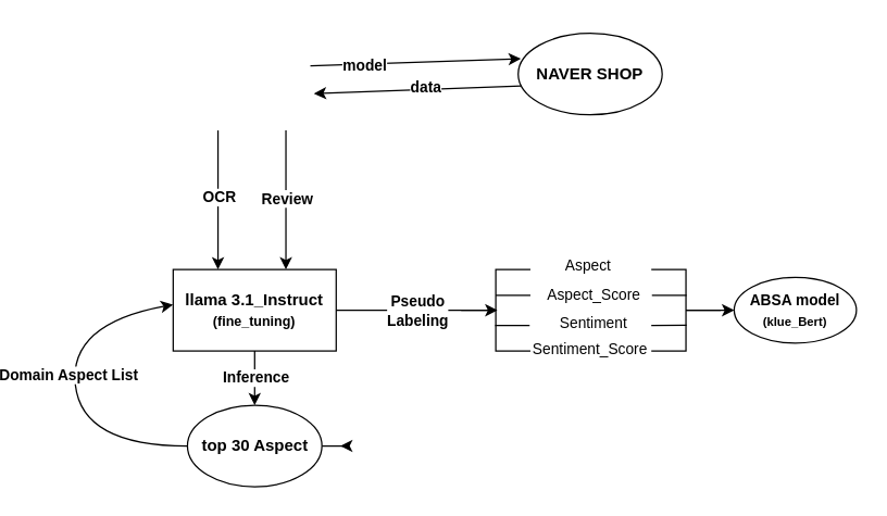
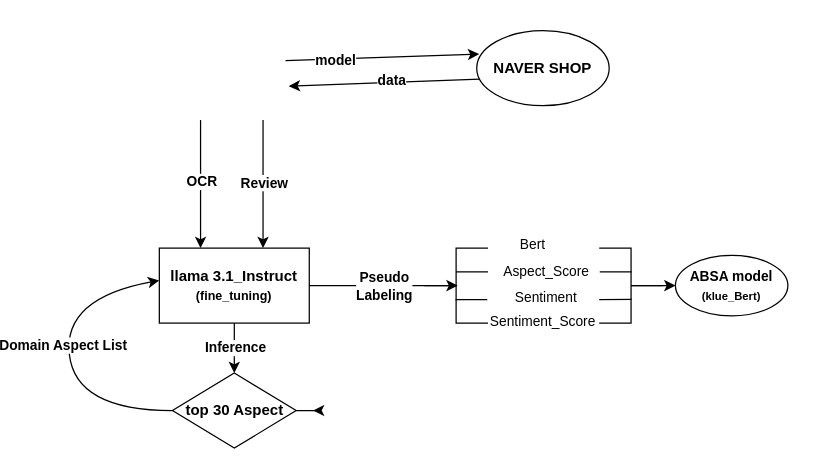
- <mxCell id="21" value="Aspect" style="text;html=1;align=left;verticalAlign=middle;whiteSpace=wrap;rounded=0;fontSize=11;" vertex="1" parent="1"><mxGeometry x="384" y="179.5" width="60" height="30" as="geometry" /></mxCell>
+ <mxCell id="21" value="Bert" style="text;html=1;align=left;verticalAlign=middle;whiteSpace=wrap;rounded=0;fontSize=11;" vertex="1" parent="1"><mxGeometry x="384" y="179.5" width="60" height="30" as="geometry" /></mxCell>
- <mxCell id="14" value="top 30 Aspect" style="ellipse;whiteSpace=wrap;html=1;fontStyle=1;" vertex="1" parent="1"><mxGeometry x="107.5" y="298" width="99" height="60" as="geometry" /></mxCell>
+ <mxCell id="14" value="top 30 Aspect" style="rhombus;whiteSpace=wrap;html=1;fontStyle=1" vertex="1" parent="1"><mxGeometry x="107.5" y="298" width="99" height="60" as="geometry" /></mxCell>
